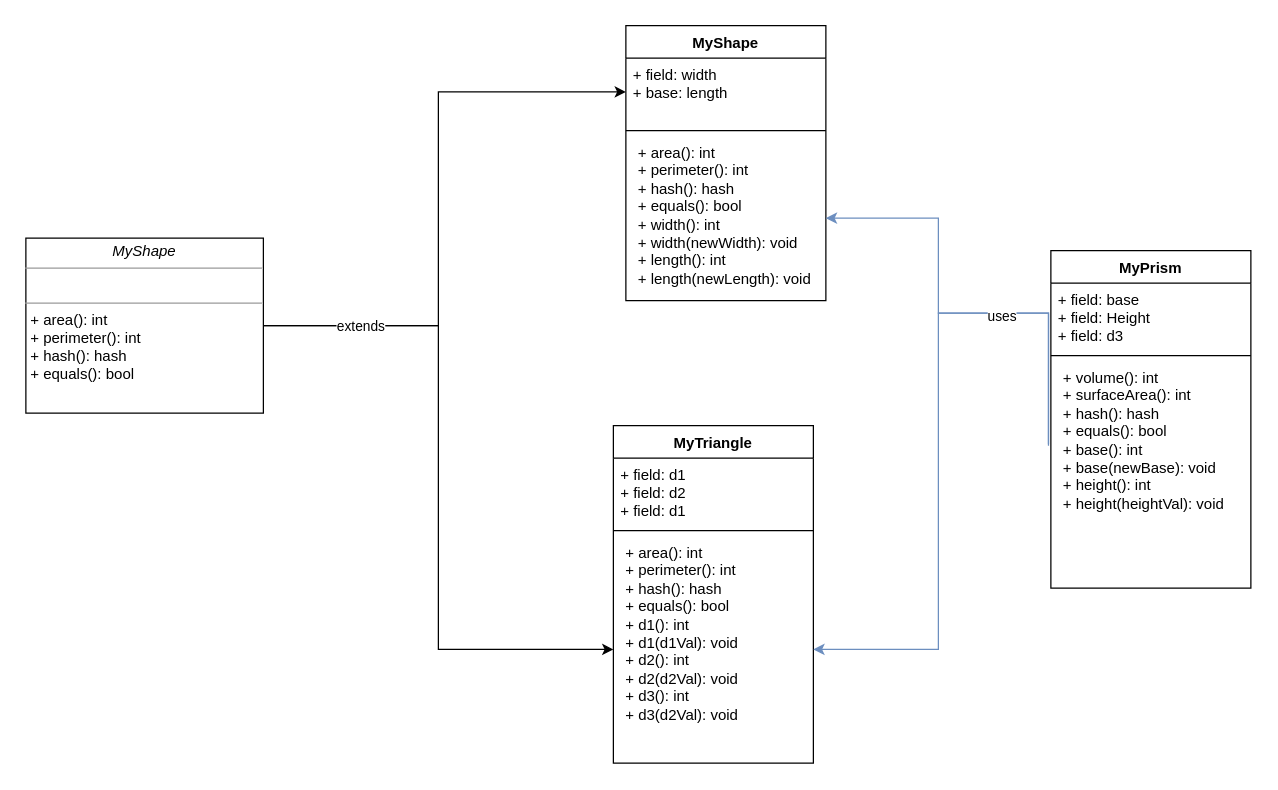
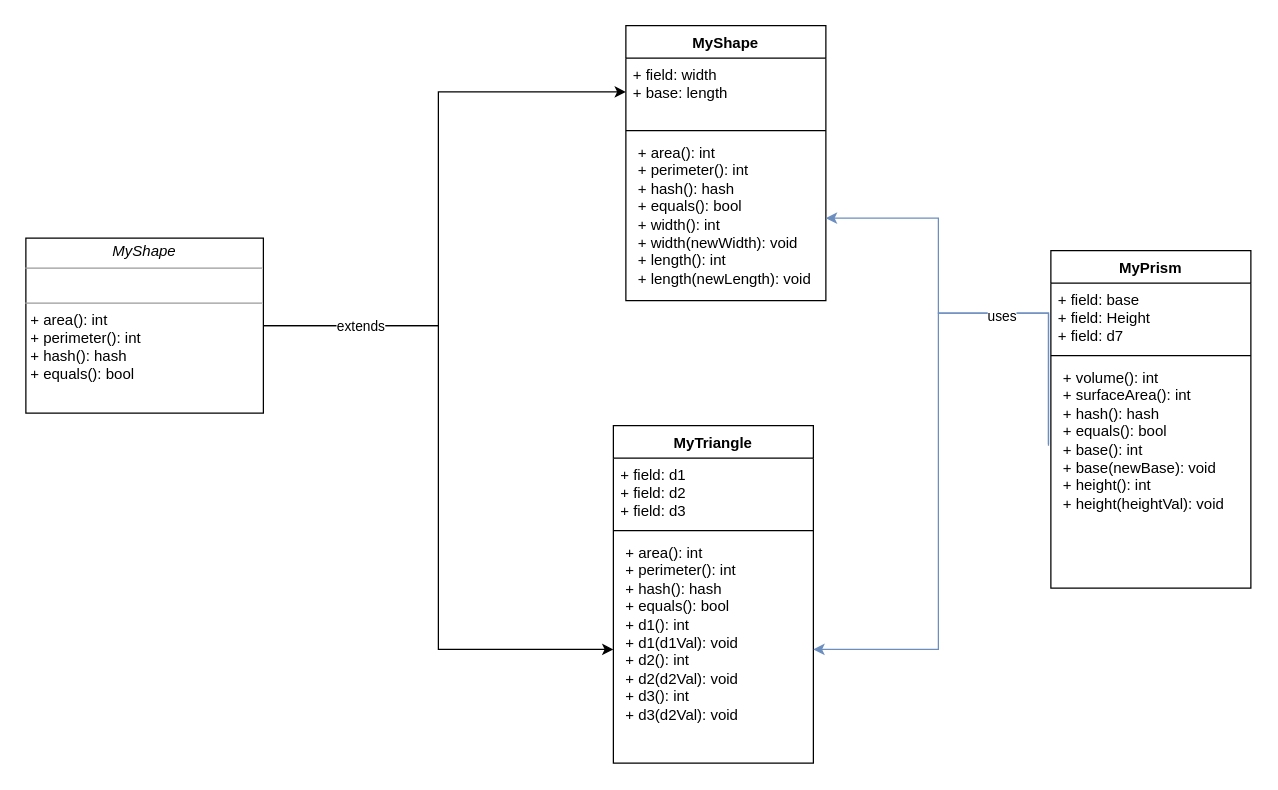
- <mxCell id="15" value="+ field: base&lt;br&gt;+ field: Height&lt;br&gt;+ field: d3" style="text;strokeColor=none;fillColor=none;align=left;verticalAlign=top;spacingLeft=4;spacingRight=4;overflow=hidden;rotatable=0;points=[[0,0.5],[1,0.5]];portConstraint=eastwest;whiteSpace=wrap;html=1;" vertex="1" parent="14"><mxGeometry y="26" width="160" height="54" as="geometry" /></mxCell>
+ <mxCell id="15" value="+ field: base&lt;br&gt;+ field: Height&lt;br&gt;+ field: d7" style="text;strokeColor=none;fillColor=none;align=left;verticalAlign=top;spacingLeft=4;spacingRight=4;overflow=hidden;rotatable=0;points=[[0,0.5],[1,0.5]];portConstraint=eastwest;whiteSpace=wrap;html=1;" vertex="1" parent="14"><mxGeometry y="26" width="160" height="54" as="geometry" /></mxCell>
- <mxCell id="11" value="+ field: d1&lt;br&gt;+ field: d2&lt;br&gt;+ field: d1" style="text;strokeColor=none;fillColor=none;align=left;verticalAlign=top;spacingLeft=4;spacingRight=4;overflow=hidden;rotatable=0;points=[[0,0.5],[1,0.5]];portConstraint=eastwest;whiteSpace=wrap;html=1;" vertex="1" parent="10"><mxGeometry y="26" width="160" height="54" as="geometry" /></mxCell>
+ <mxCell id="11" value="+ field: d1&lt;br&gt;+ field: d2&lt;br&gt;+ field: d3" style="text;strokeColor=none;fillColor=none;align=left;verticalAlign=top;spacingLeft=4;spacingRight=4;overflow=hidden;rotatable=0;points=[[0,0.5],[1,0.5]];portConstraint=eastwest;whiteSpace=wrap;html=1;" vertex="1" parent="10"><mxGeometry y="26" width="160" height="54" as="geometry" /></mxCell>
